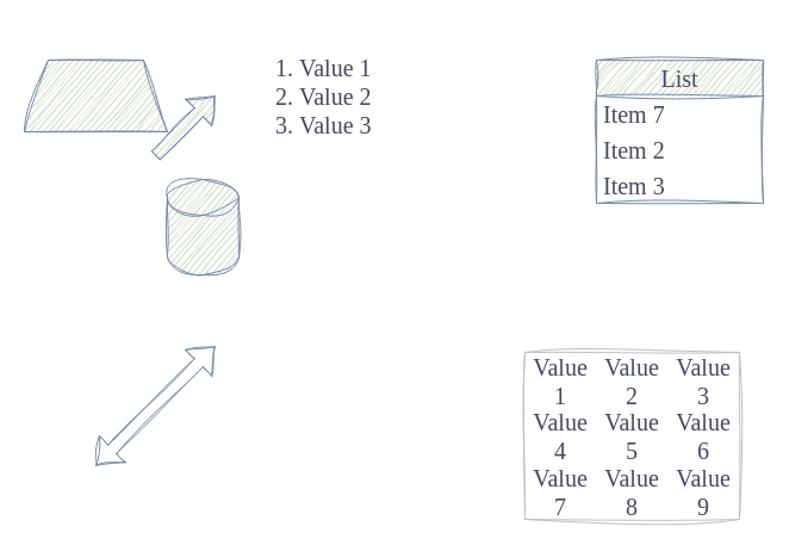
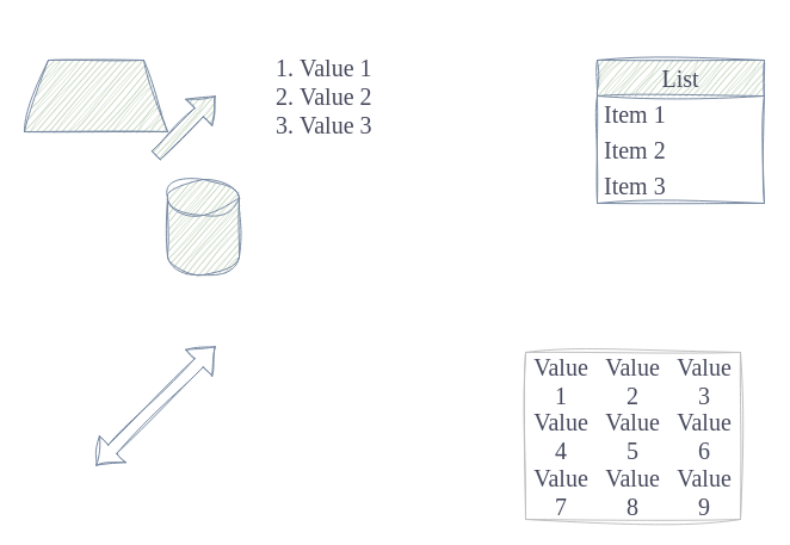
- <mxCell id="5" value="Item 7" style="text;strokeColor=none;fillColor=none;align=left;verticalAlign=middle;spacingLeft=4;spacingRight=4;overflow=hidden;points=[[0,0.5],[1,0.5]];portConstraint=eastwest;rotatable=0;whiteSpace=wrap;html=1;fontSize=20;fontFamily=Architects Daughter;labelBackgroundColor=none;fontColor=#46495D;" vertex="1" parent="4"><mxGeometry y="30" width="140" height="30" as="geometry" /></mxCell>
+ <mxCell id="5" value="Item 1" style="text;strokeColor=none;fillColor=none;align=left;verticalAlign=middle;spacingLeft=4;spacingRight=4;overflow=hidden;points=[[0,0.5],[1,0.5]];portConstraint=eastwest;rotatable=0;whiteSpace=wrap;html=1;fontSize=20;fontFamily=Architects Daughter;labelBackgroundColor=none;fontColor=#46495D;" vertex="1" parent="4"><mxGeometry y="30" width="140" height="30" as="geometry" /></mxCell>
